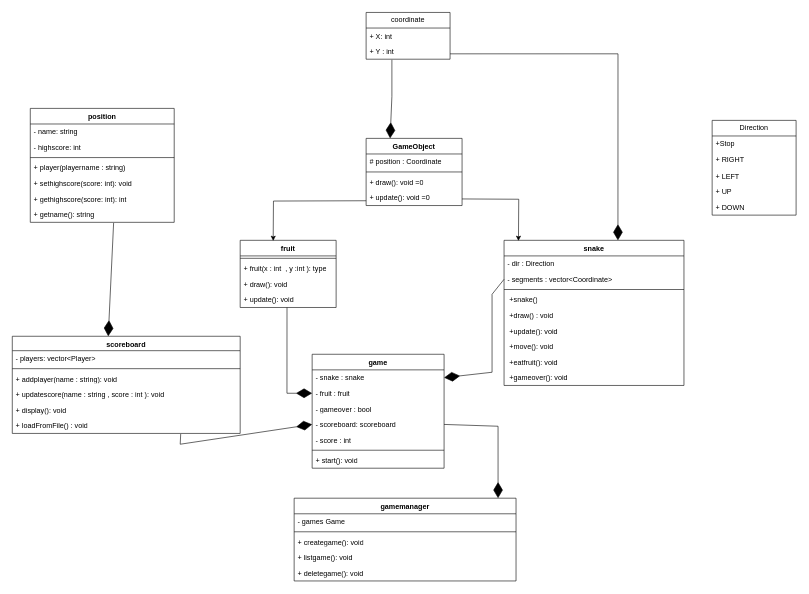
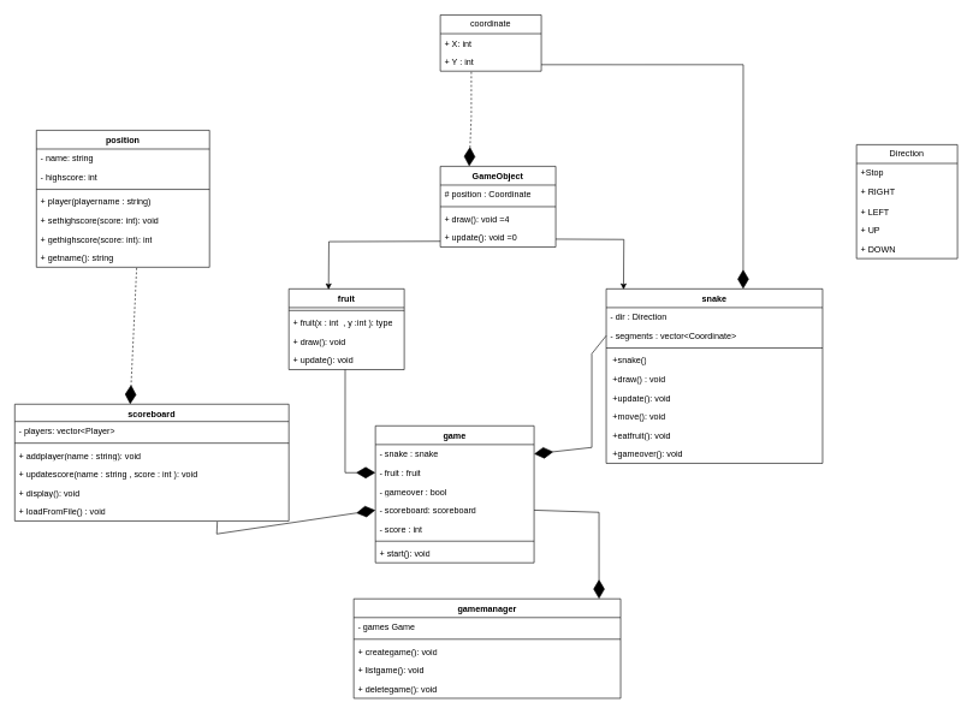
- <mxCell id="55" value="" style="endArrow=diamondThin;endFill=1;endSize=24;html=1;rounded=0;entryX=0.25;entryY=0;entryDx=0;entryDy=0;exitX=0.307;exitY=1.038;exitDx=0;exitDy=0;exitPerimeter=0;" edge="1" parent="1" source="19" target="2"><mxGeometry width="160" relative="1" as="geometry"><mxPoint x="590" y="102.992" as="sourcePoint" /><mxPoint x="600" y="230" as="targetPoint" /><Array as="points"><mxPoint x="653" y="160" /></Array></mxGeometry></mxCell>
+ <mxCell id="55" value="" style="endArrow=diamondThin;endFill=1;endSize=24;html=1;rounded=0;entryX=0.25;entryY=0;entryDx=0;entryDy=0;exitX=0.307;exitY=1.038;exitDx=0;exitDy=0;exitPerimeter=0;dashed=1;" edge="1" parent="1" source="19" target="2"><mxGeometry width="160" relative="1" as="geometry"><mxPoint x="590" y="102.992" as="sourcePoint" /><mxPoint x="600" y="230" as="targetPoint" /><Array as="points"><mxPoint x="653" y="160" /></Array></mxGeometry></mxCell>
- <mxCell id="5" value="+ draw(): void =0" style="text;strokeColor=none;fillColor=none;align=left;verticalAlign=top;spacingLeft=4;spacingRight=4;overflow=hidden;rotatable=0;points=[[0,0.5],[1,0.5]];portConstraint=eastwest;whiteSpace=wrap;html=1;" vertex="1" parent="2"><mxGeometry y="60" width="160" height="26" as="geometry" /></mxCell>
+ <mxCell id="5" value="+ draw(): void =4" style="text;strokeColor=none;fillColor=none;align=left;verticalAlign=top;spacingLeft=4;spacingRight=4;overflow=hidden;rotatable=0;points=[[0,0.5],[1,0.5]];portConstraint=eastwest;whiteSpace=wrap;html=1;" vertex="1" parent="2"><mxGeometry y="60" width="160" height="26" as="geometry" /></mxCell>
- <mxCell id="61" value="" style="endArrow=diamondThin;endFill=1;endSize=24;html=1;rounded=0;exitX=0.579;exitY=1.038;exitDx=0;exitDy=0;exitPerimeter=0;entryX=0.421;entryY=0;entryDx=0;entryDy=0;entryPerimeter=0;" edge="1" parent="1" source="32" target="33"><mxGeometry width="160" relative="1" as="geometry"><mxPoint x="90" y="420" as="sourcePoint" /><mxPoint x="250" y="420" as="targetPoint" /></mxGeometry></mxCell>
+ <mxCell id="61" value="" style="endArrow=diamondThin;endFill=1;endSize=24;html=1;rounded=0;exitX=0.579;exitY=1.038;exitDx=0;exitDy=0;exitPerimeter=0;entryX=0.421;entryY=0;entryDx=0;entryDy=0;entryPerimeter=0;dashed=1;" edge="1" parent="1" source="32" target="33"><mxGeometry width="160" relative="1" as="geometry"><mxPoint x="90" y="420" as="sourcePoint" /><mxPoint x="250" y="420" as="targetPoint" /></mxGeometry></mxCell>
